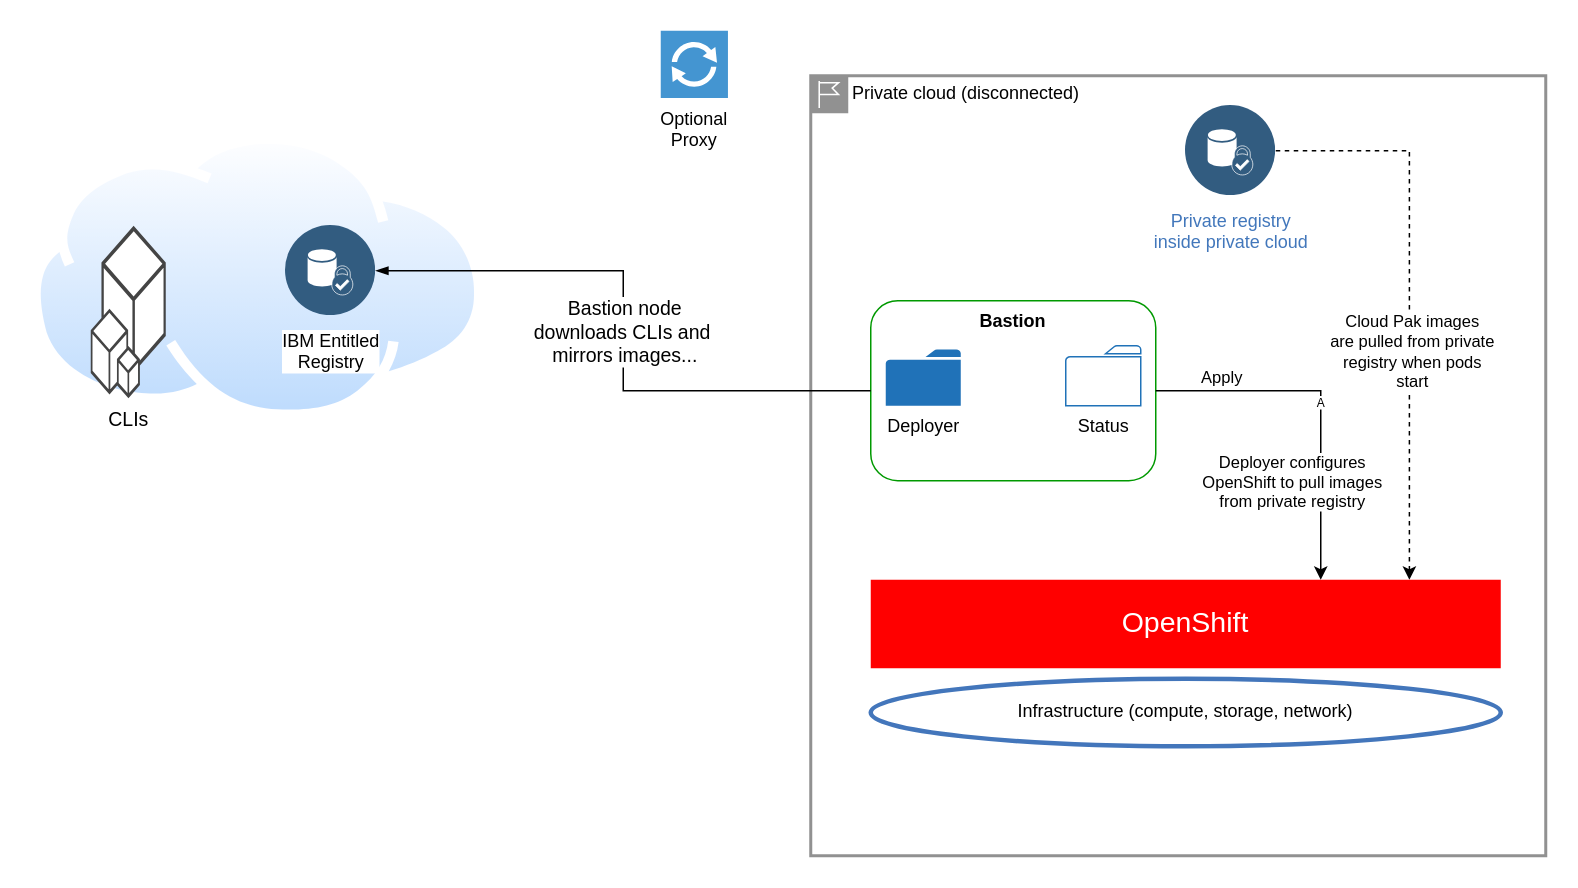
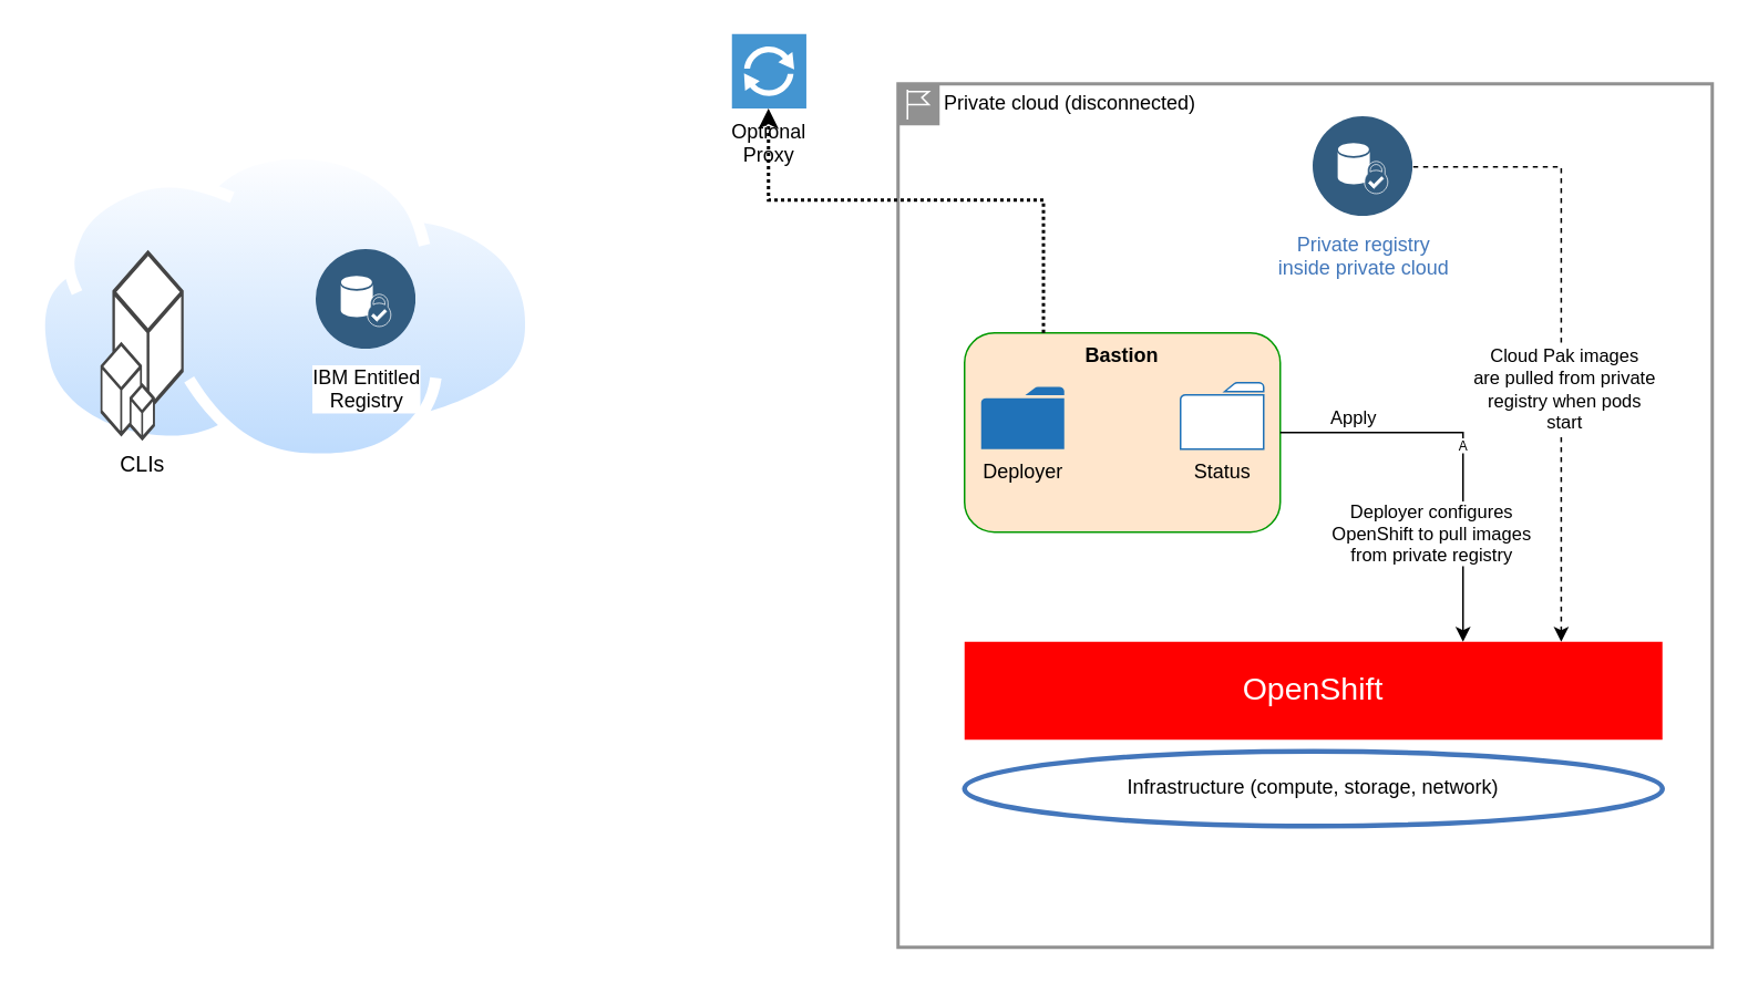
+ <mxCell id="10" value="" style="edgeStyle=orthogonalEdgeStyle;rounded=0;orthogonalLoop=1;jettySize=auto;html=1;dashed=1;dashPattern=1 1;strokeWidth=2;exitX=0.25;exitY=0;exitDx=0;exitDy=0;" edge="1" parent="1" source="6" target="9"><mxGeometry relative="1" as="geometry"><mxPoint x="600" y="130" as="sourcePoint" /><Array as="points"><mxPoint x="628" y="120" /><mxPoint x="462" y="120" /></Array></mxGeometry></mxCell>
- <mxCell id="23" value="" style="edgeStyle=orthogonalEdgeStyle;rounded=0;orthogonalLoop=1;jettySize=auto;html=1;fontSize=8;entryX=0;entryY=0.5;entryDx=0;entryDy=0;exitX=1;exitY=0.5;exitDx=0;exitDy=0;endArrow=none;endFill=0;startArrow=blockThin;startFill=1;" parent="18" source="17" target="6" edge="1"><mxGeometry relative="1" as="geometry"><mxPoint x="680" y="320" as="sourcePoint" /><mxPoint x="965" y="336" as="targetPoint" /></mxGeometry></mxCell>
- <mxCell id="24" value="Bastion node&lt;br&gt;downloads CLIs and&amp;nbsp;&lt;br&gt;mirrors images..." style="edgeLabel;html=1;align=center;verticalAlign=middle;resizable=0;points=[];fontSize=13;" parent="23" vertex="1" connectable="0"><mxGeometry x="-0.04" relative="1" as="geometry"><mxPoint y="8" as="offset" /></mxGeometry></mxCell>
- <mxCell id="6" value="Bastion" style="rounded=1;whiteSpace=wrap;html=1;verticalAlign=top;fontStyle=1;strokeColor=#009900;" parent="5" vertex="1"><mxGeometry width="190" height="120" as="geometry" /></mxCell>
+ <mxCell id="6" value="Bastion" style="rounded=1;whiteSpace=wrap;html=1;verticalAlign=top;fontStyle=1;strokeColor=#009900;fillColor=#ffe6cc;" parent="5" vertex="1"><mxGeometry width="190" height="120" as="geometry" /></mxCell>
